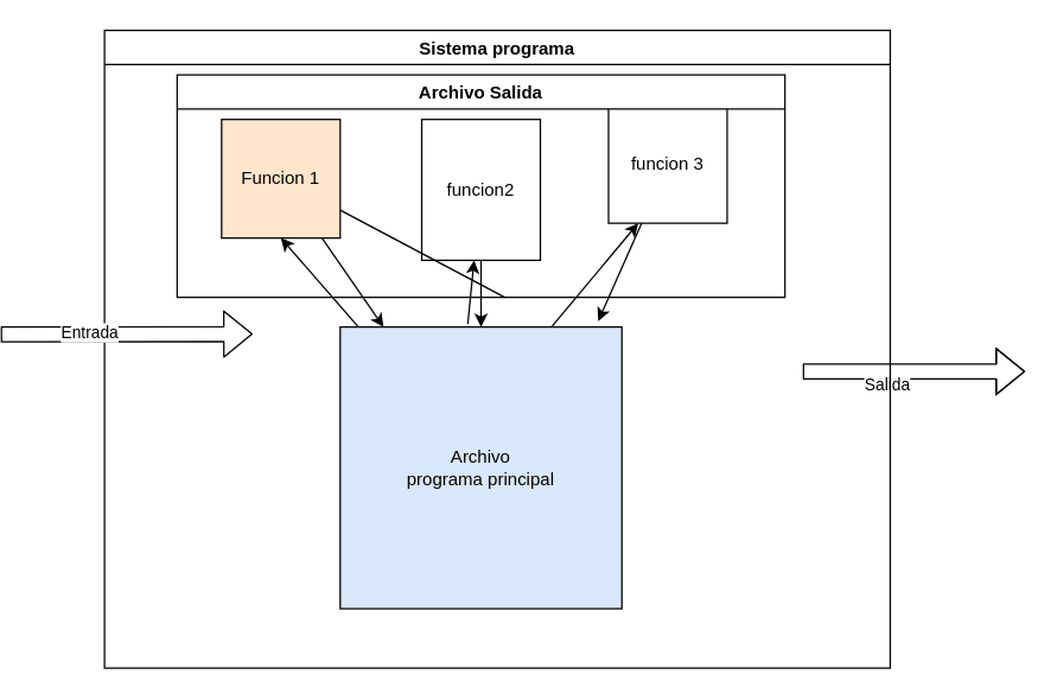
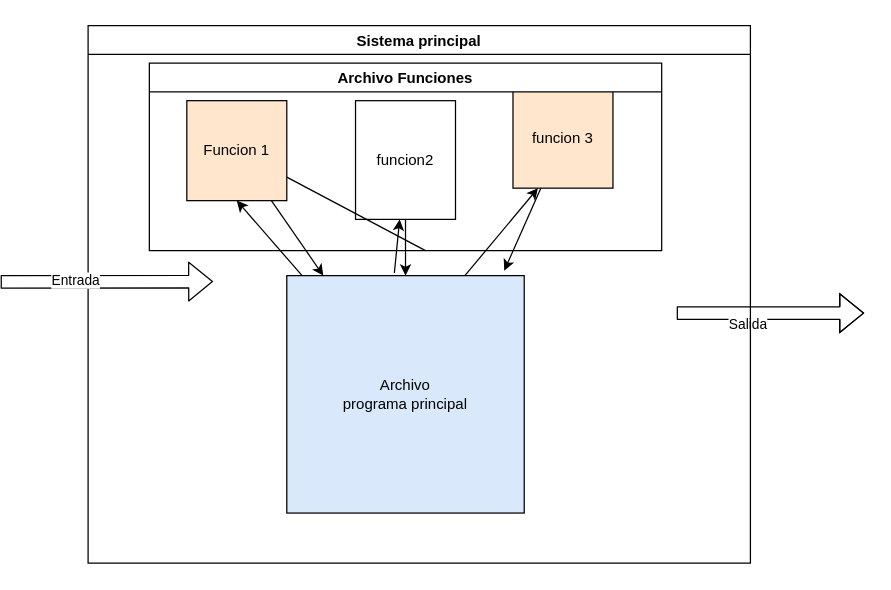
- <mxCell id="4" value="Sistema programa" style="swimlane;" parent="1" vertex="1"><mxGeometry x="20" y="20" width="530" height="430" as="geometry" /></mxCell>
+ <mxCell id="4" value="Sistema principal" style="swimlane;" parent="1" vertex="1"><mxGeometry x="20" y="20" width="530" height="430" as="geometry" /></mxCell>
- <mxCell id="18" value="Archivo Salida" style="swimlane;" vertex="1" parent="4"><mxGeometry x="49" y="30" width="410" height="150" as="geometry" /></mxCell>
+ <mxCell id="18" value="Archivo Funciones" style="swimlane;" vertex="1" parent="4"><mxGeometry x="49" y="30" width="410" height="150" as="geometry" /></mxCell>
- <mxCell id="10" value="funcion 3" style="whiteSpace=wrap;html=1;aspect=fixed;" parent="4" vertex="1"><mxGeometry x="340" y="50" width="80" height="80" as="geometry" /></mxCell>
+ <mxCell id="10" value="funcion 3" style="whiteSpace=wrap;html=1;aspect=fixed;fillColor=#ffe6cc;" parent="4" vertex="1"><mxGeometry x="340" y="50" width="80" height="80" as="geometry" /></mxCell>
